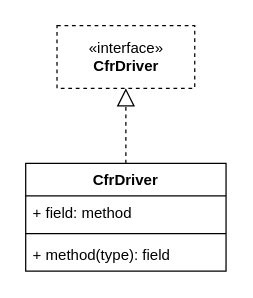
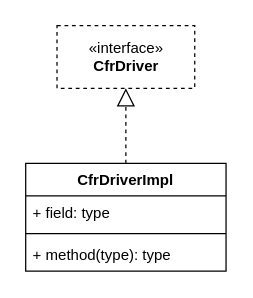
- <mxCell id="3" value="CfrDriver" style="swimlane;fontStyle=1;align=center;verticalAlign=top;childLayout=stackLayout;horizontal=1;startSize=26;horizontalStack=0;resizeParent=1;resizeParentMax=0;resizeLast=0;collapsible=1;marginBottom=0;" vertex="1" parent="1"><mxGeometry x="20" y="130" width="160" height="86" as="geometry" /></mxCell>
+ <mxCell id="3" value="CfrDriverImpl" style="swimlane;fontStyle=1;align=center;verticalAlign=top;childLayout=stackLayout;horizontal=1;startSize=26;horizontalStack=0;resizeParent=1;resizeParentMax=0;resizeLast=0;collapsible=1;marginBottom=0;" vertex="1" parent="1"><mxGeometry x="20" y="130" width="160" height="86" as="geometry" /></mxCell>
- <mxCell id="5" value="+ field: method" style="text;strokeColor=none;fillColor=none;align=left;verticalAlign=top;spacingLeft=4;spacingRight=4;overflow=hidden;rotatable=0;points=[[0,0.5],[1,0.5]];portConstraint=eastwest;" vertex="1" parent="3"><mxGeometry y="26" width="160" height="26" as="geometry" /></mxCell>
+ <mxCell id="5" value="+ field: type" style="text;strokeColor=none;fillColor=none;align=left;verticalAlign=top;spacingLeft=4;spacingRight=4;overflow=hidden;rotatable=0;points=[[0,0.5],[1,0.5]];portConstraint=eastwest;" vertex="1" parent="3"><mxGeometry y="26" width="160" height="26" as="geometry" /></mxCell>
- <mxCell id="7" value="+ method(type): field" style="text;strokeColor=none;fillColor=none;align=left;verticalAlign=top;spacingLeft=4;spacingRight=4;overflow=hidden;rotatable=0;points=[[0,0.5],[1,0.5]];portConstraint=eastwest;" vertex="1" parent="3"><mxGeometry y="60" width="160" height="26" as="geometry" /></mxCell>
+ <mxCell id="7" value="+ method(type): type" style="text;strokeColor=none;fillColor=none;align=left;verticalAlign=top;spacingLeft=4;spacingRight=4;overflow=hidden;rotatable=0;points=[[0,0.5],[1,0.5]];portConstraint=eastwest;" vertex="1" parent="3"><mxGeometry y="60" width="160" height="26" as="geometry" /></mxCell>
